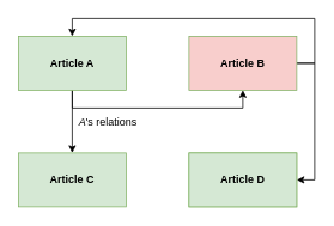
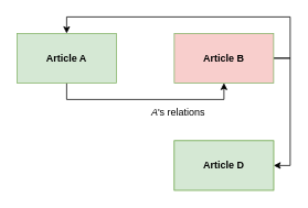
- <mxCell id="11" value="&lt;i&gt;A&lt;/i&gt;'s relations" style="text;html=1;strokeColor=none;fillColor=none;align=center;verticalAlign=middle;whiteSpace=wrap;rounded=0;" vertex="1" parent="1"><mxGeometry x="80" y="126" width="80" height="20" as="geometry" /></mxCell>
+ <mxCell id="11" value="&lt;i&gt;A&lt;/i&gt;'s relations" style="text;html=1;strokeColor=none;fillColor=none;align=center;verticalAlign=middle;whiteSpace=wrap;rounded=0;" vertex="1" parent="1"><mxGeometry x="175" y="126" width="80" height="20" as="geometry" /></mxCell>
- <mxCell id="3" style="edgeStyle=orthogonalEdgeStyle;rounded=0;orthogonalLoop=1;jettySize=auto;html=1;entryX=0.5;entryY=0;entryDx=0;entryDy=0;" edge="1" parent="1" source="4" target="8"><mxGeometry relative="1" as="geometry" /></mxCell>
- <mxCell id="8" value="Article C" style="rounded=0;whiteSpace=wrap;html=1;fillColor=#d5e8d4;strokeColor=#82b366;fontStyle=1" vertex="1" parent="1"><mxGeometry x="20" y="170" width="120" height="60" as="geometry" /></mxCell>
